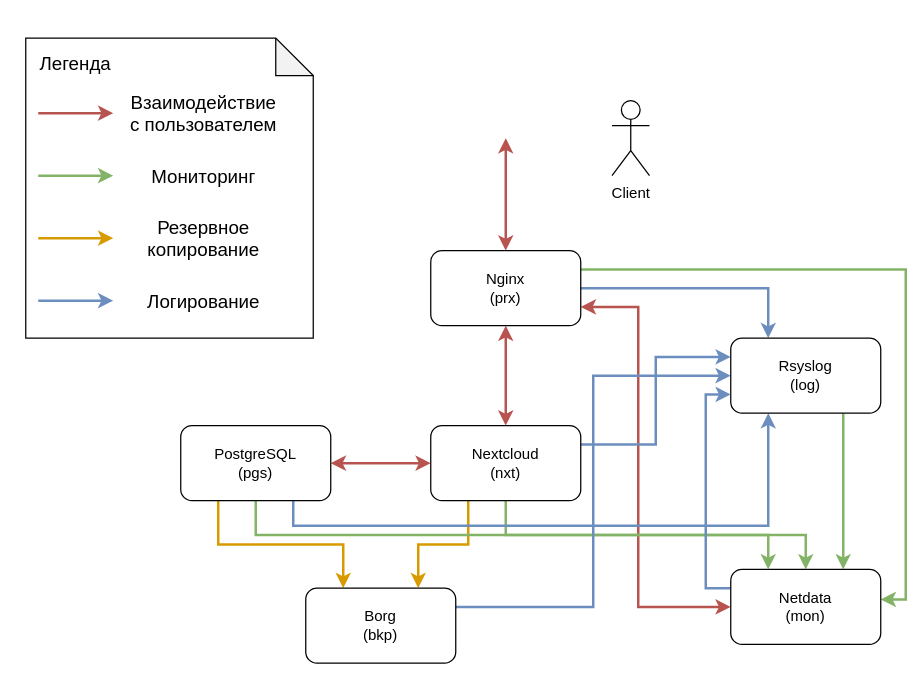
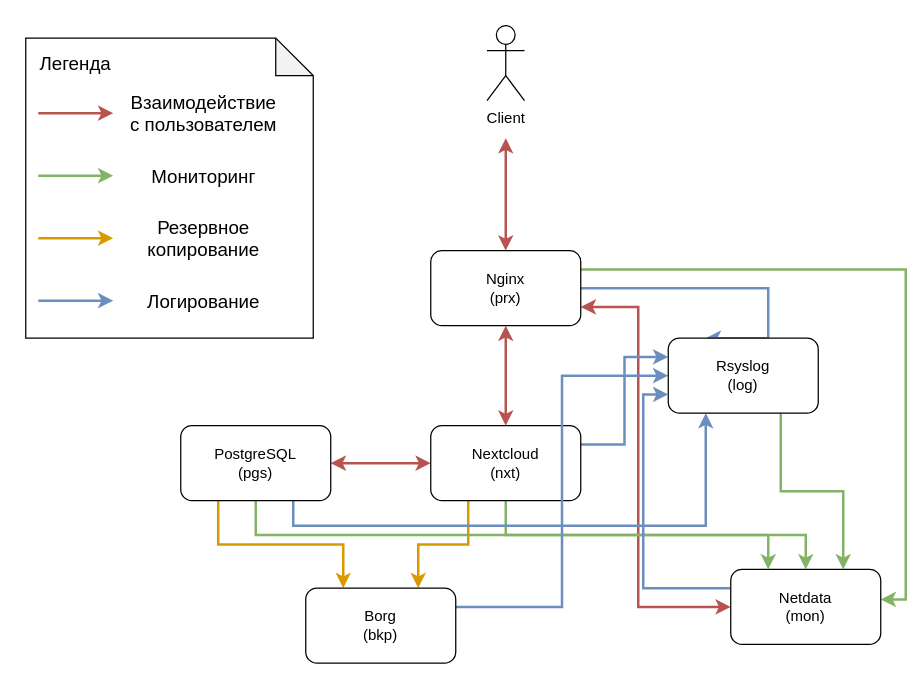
- <mxCell id="22" value="&lt;div&gt;Client&lt;/div&gt;" style="shape=umlActor;verticalLabelPosition=bottom;verticalAlign=top;html=1;outlineConnect=0;" parent="1" vertex="1"><mxGeometry x="489" y="80" width="30" height="60" as="geometry" /></mxCell>
+ <mxCell id="22" value="&lt;div&gt;Client&lt;/div&gt;" style="shape=umlActor;verticalLabelPosition=bottom;verticalAlign=top;html=1;outlineConnect=0;" parent="1" vertex="1"><mxGeometry x="389" y="20" width="30" height="60" as="geometry" /></mxCell>
- <mxCell id="19" value="Rsyslog&lt;br&gt;(log)" style="rounded=1;whiteSpace=wrap;html=1;" parent="1" vertex="1"><mxGeometry x="584" y="270" width="120" height="60" as="geometry" /></mxCell>
+ <mxCell id="19" value="Rsyslog&lt;br&gt;(log)" style="rounded=1;whiteSpace=wrap;html=1;" parent="1" vertex="1"><mxGeometry x="534" y="270" width="120" height="60" as="geometry" /></mxCell>
